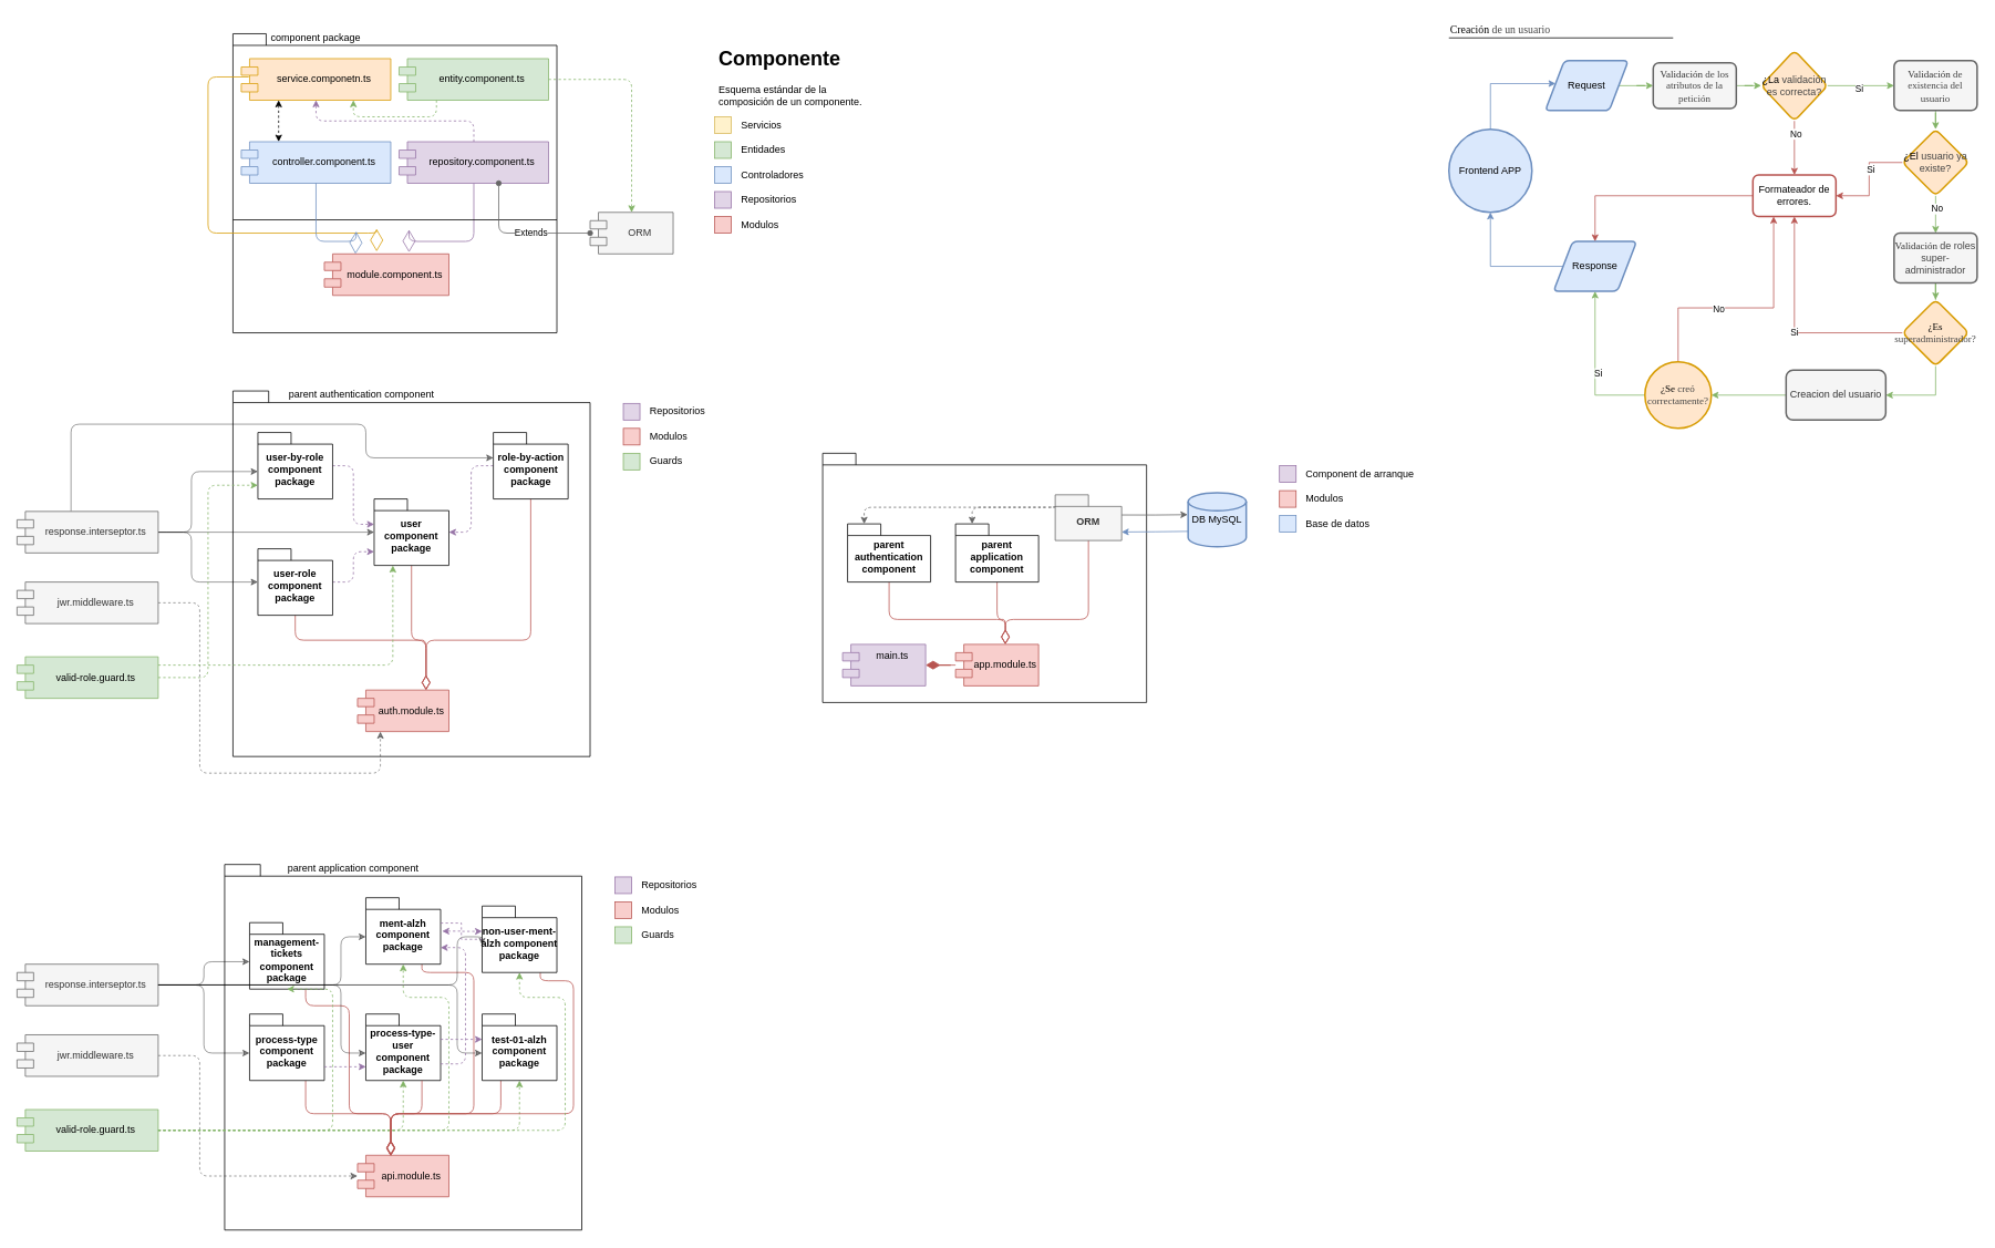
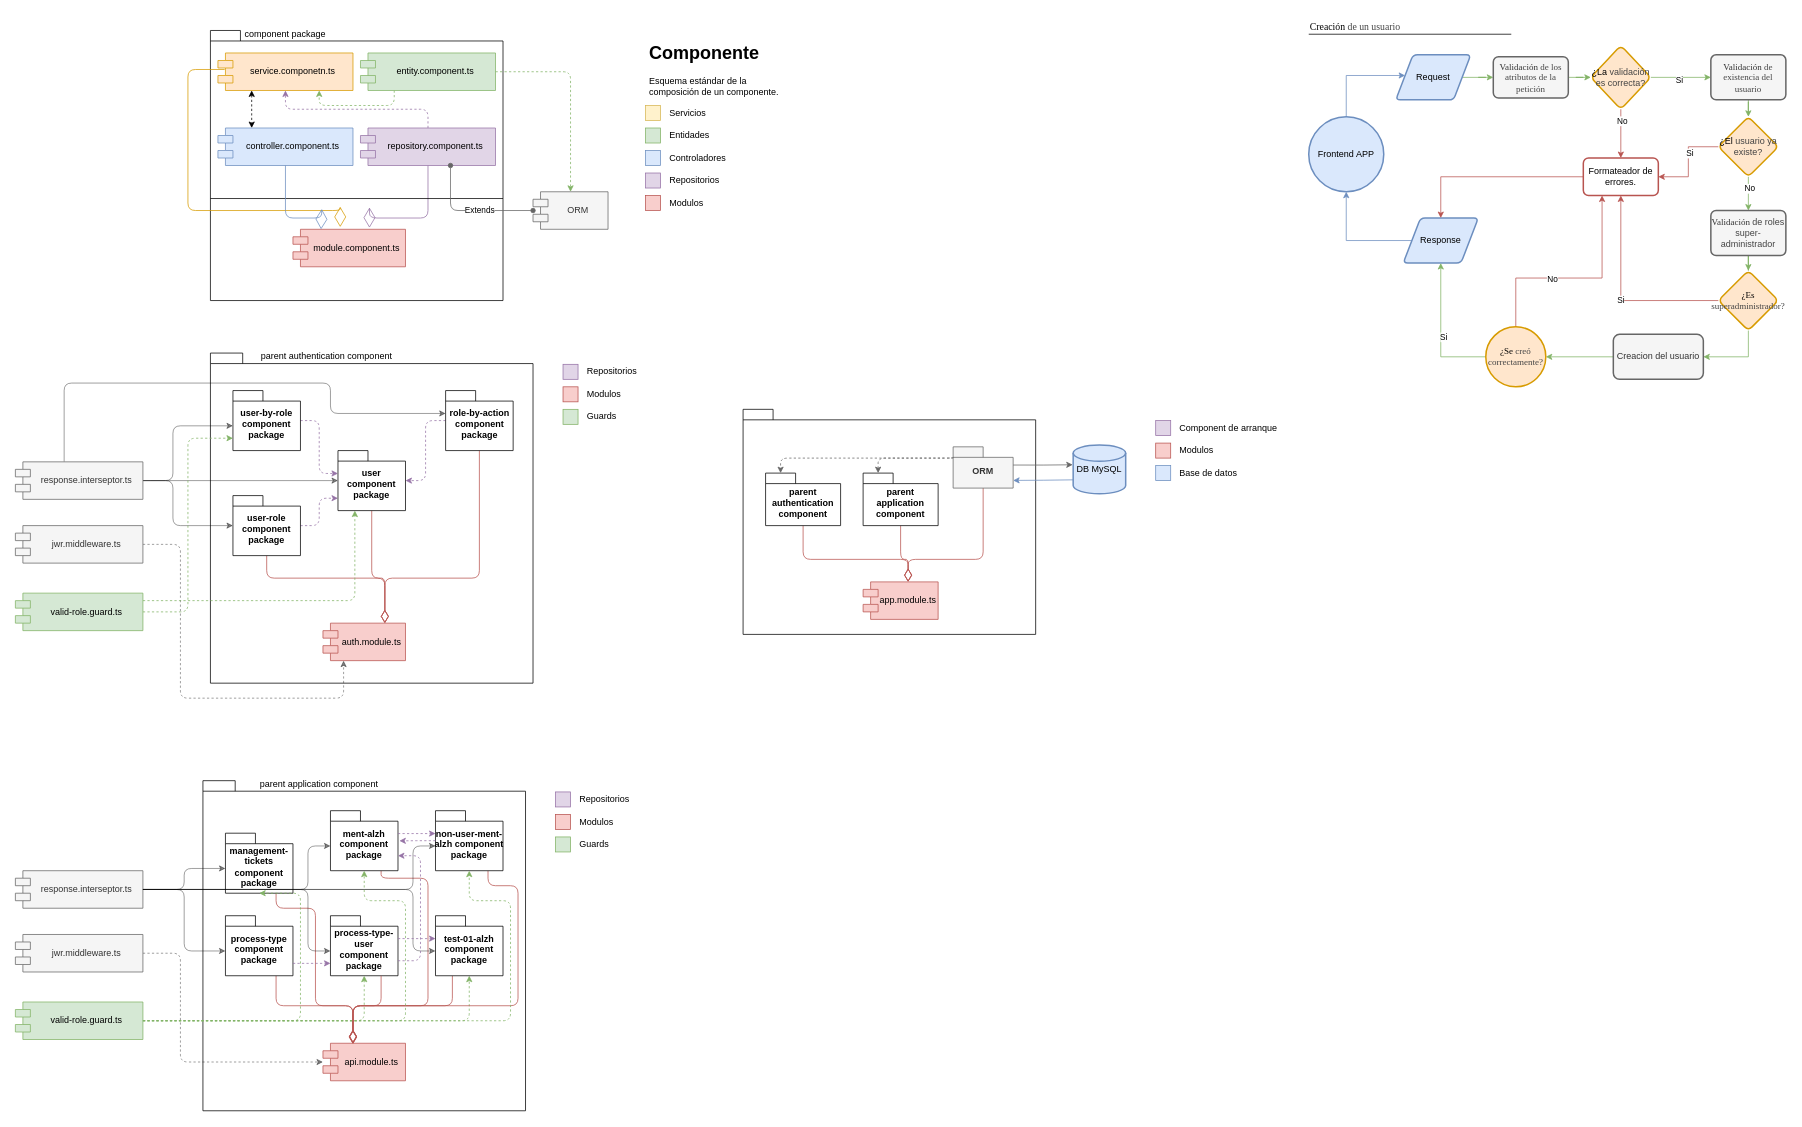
- <mxCell id="115" value="main.ts" style="shape=module;align=left;spacingLeft=20;align=center;verticalAlign=top;whiteSpace=wrap;html=1;fillColor=#e1d5e7;strokeColor=#9673a6;" parent="1" vertex="1"><mxGeometry x="1014" y="775" width="100" height="50" as="geometry" /></mxCell>
- <mxCell id="99" style="edgeStyle=orthogonalEdgeStyle;rounded=0;orthogonalLoop=1;jettySize=auto;html=1;entryX=1;entryY=0.5;entryDx=0;entryDy=0;fillColor=#f8cecc;strokeColor=#b85450;endArrow=diamondThin;endFill=1;endSize=15;" parent="1" source="100" target="115" edge="1"><mxGeometry relative="1" as="geometry" /></mxCell>
- <mxCell id="63" value="non-user-ment-alzh&amp;nbsp;component package" style="shape=folder;fontStyle=1;spacingTop=10;tabWidth=40;tabHeight=14;tabPosition=left;html=1;whiteSpace=wrap;" parent="1" vertex="1"><mxGeometry x="580" y="1090" width="90" height="80" as="geometry" /></mxCell>
+ <mxCell id="63" value="non-user-ment-alzh&amp;nbsp;component package" style="shape=folder;fontStyle=1;spacingTop=10;tabWidth=40;tabHeight=14;tabPosition=left;html=1;whiteSpace=wrap;" parent="1" vertex="1"><mxGeometry x="580" y="1080" width="90" height="80" as="geometry" /></mxCell>
